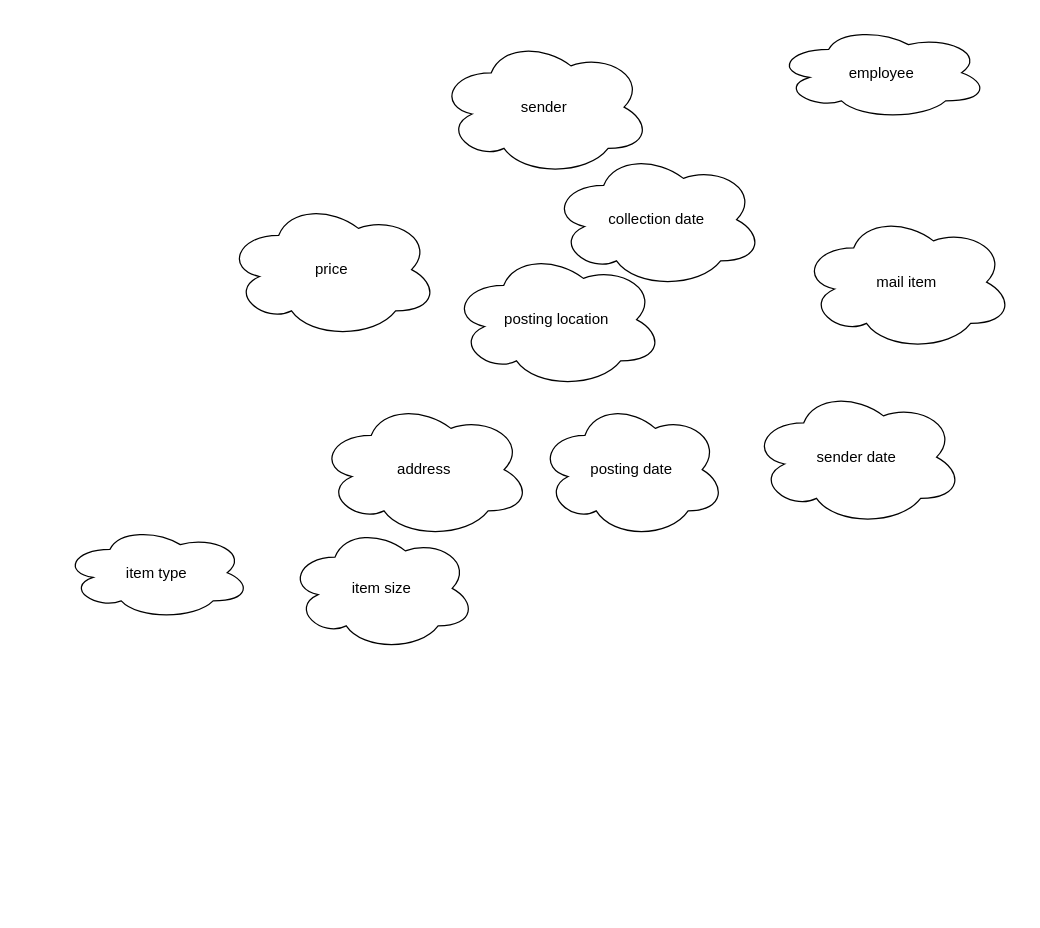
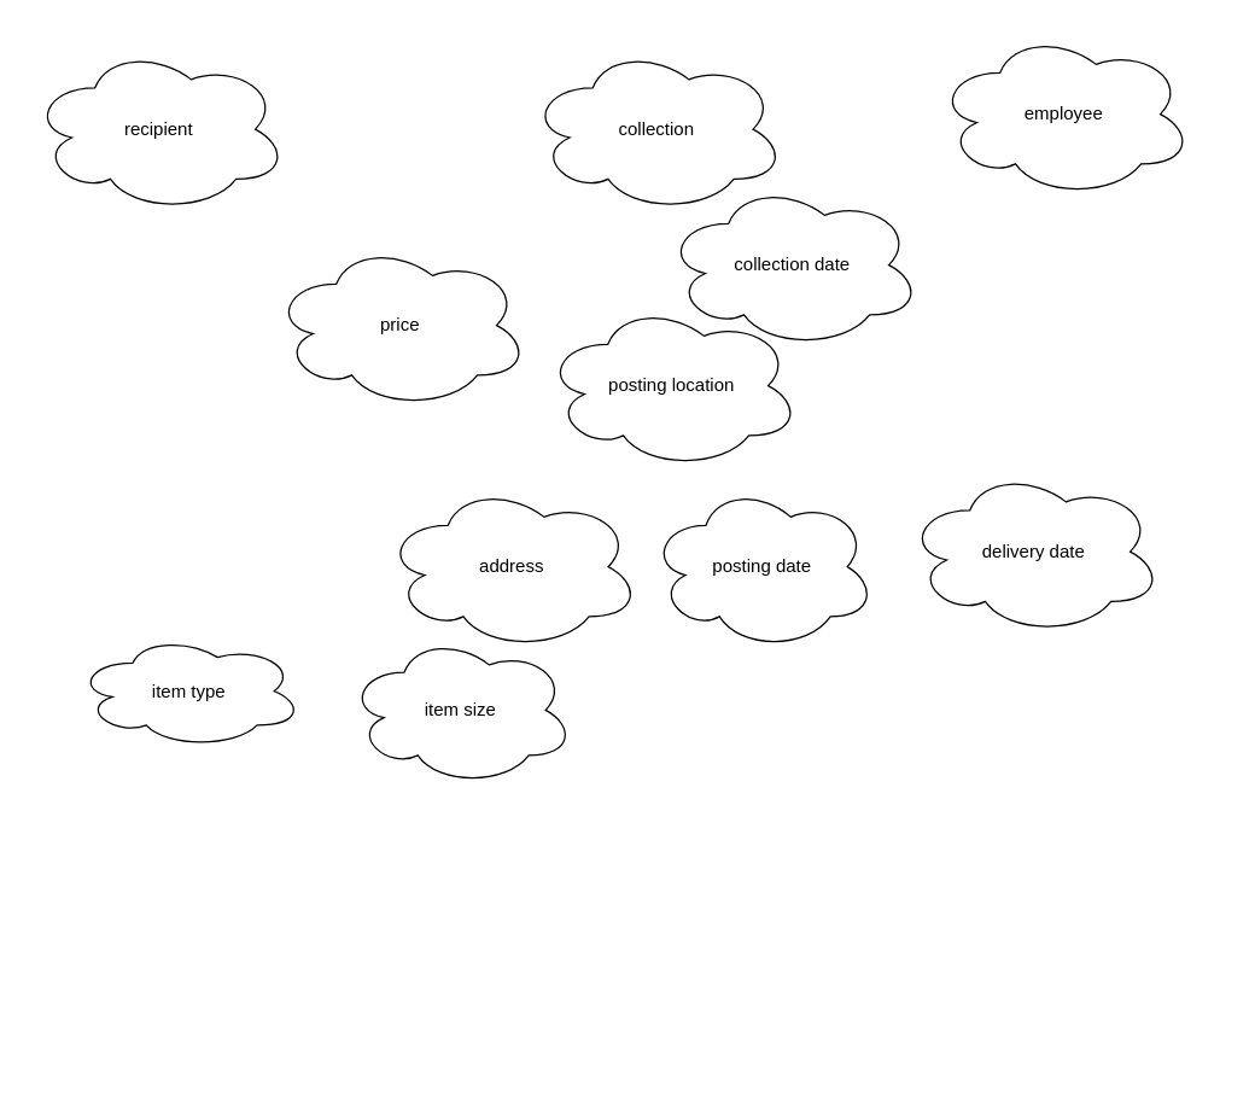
- <mxCell id="10" value="employee" style="ellipse;shape=cloud;whiteSpace=wrap;html=1;" vertex="1" parent="1"><mxGeometry x="620" y="20" width="170" height="75" as="geometry" /></mxCell>
+ <mxCell id="10" value="employee" style="ellipse;shape=cloud;whiteSpace=wrap;html=1;" vertex="1" parent="1"><mxGeometry x="620" y="20" width="170" height="110" as="geometry" /></mxCell>
+ <mxCell id="11" value="recipient" style="ellipse;shape=cloud;whiteSpace=wrap;html=1;" vertex="1" parent="1"><mxGeometry x="20" y="30" width="170" height="110" as="geometry" /></mxCell>
- <mxCell id="9" value="sender" style="ellipse;shape=cloud;whiteSpace=wrap;html=1;" vertex="1" parent="1"><mxGeometry x="350" y="30" width="170" height="110" as="geometry" /></mxCell>
+ <mxCell id="9" value="collection" style="ellipse;shape=cloud;whiteSpace=wrap;html=1;" vertex="1" parent="1"><mxGeometry x="350" y="30" width="170" height="110" as="geometry" /></mxCell>
- <mxCell id="8" value="mail item" style="ellipse;shape=cloud;whiteSpace=wrap;html=1;" vertex="1" parent="1"><mxGeometry x="640" y="170" width="170" height="110" as="geometry" /></mxCell>
- <mxCell id="5" value="sender date" style="ellipse;shape=cloud;whiteSpace=wrap;html=1;" vertex="1" parent="1"><mxGeometry x="600" y="310" width="170" height="110" as="geometry" /></mxCell>
+ <mxCell id="5" value="delivery date" style="ellipse;shape=cloud;whiteSpace=wrap;html=1;" vertex="1" parent="1"><mxGeometry x="600" y="310" width="170" height="110" as="geometry" /></mxCell>
